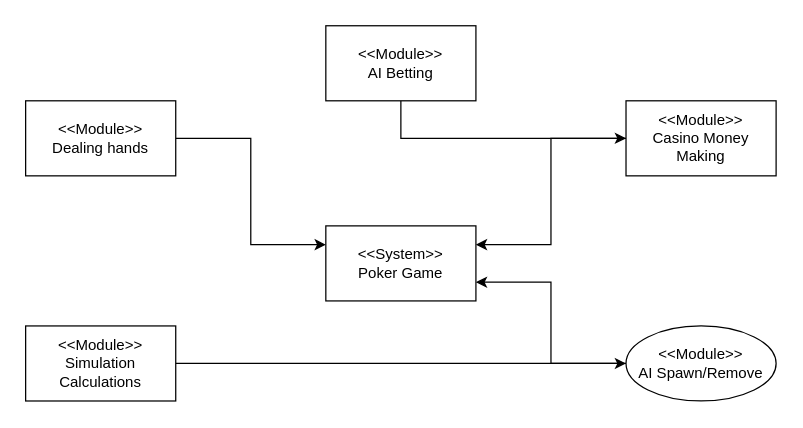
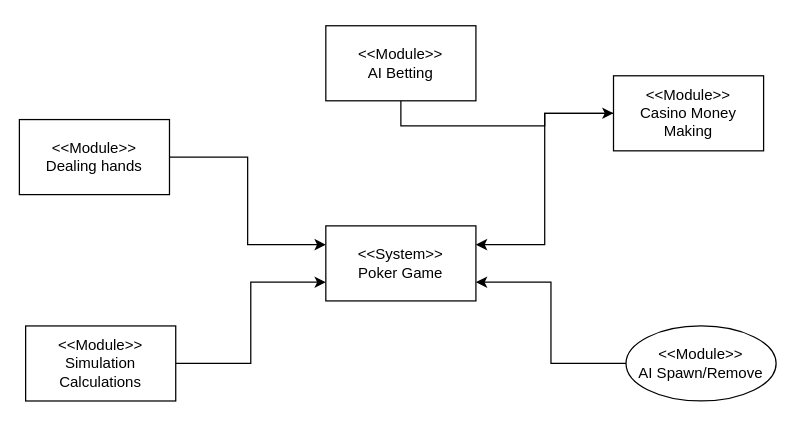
- <mxCell id="4" value="&amp;lt;&amp;lt;Module&amp;gt;&amp;gt;&lt;br&gt;Dealing hands" style="rounded=0;whiteSpace=wrap;html=1;" vertex="1" parent="1"><mxGeometry x="20" y="80" width="120" height="60" as="geometry" /></mxCell>
+ <mxCell id="4" value="&amp;lt;&amp;lt;Module&amp;gt;&amp;gt;&lt;br&gt;Dealing hands" style="rounded=0;whiteSpace=wrap;html=1;" vertex="1" parent="1"><mxGeometry x="15" y="95" width="120" height="60" as="geometry" /></mxCell>
- <mxCell id="8" value="&amp;lt;&amp;lt;Module&amp;gt;&amp;gt;&lt;br&gt;Casino Money Making&lt;br&gt;" style="rounded=0;whiteSpace=wrap;html=1;" vertex="1" parent="1"><mxGeometry x="500" y="80" width="120" height="60" as="geometry" /></mxCell>
+ <mxCell id="8" value="&amp;lt;&amp;lt;Module&amp;gt;&amp;gt;&lt;br&gt;Casino Money Making&lt;br&gt;" style="rounded=0;whiteSpace=wrap;html=1;" vertex="1" parent="1"><mxGeometry x="490" y="60" width="120" height="60" as="geometry" /></mxCell>
- <mxCell id="11" style="edgeStyle=orthogonalEdgeStyle;rounded=0;orthogonalLoop=1;jettySize=auto;html=1;exitX=1;exitY=0.5;exitDx=0;exitDy=0;" edge="1" parent="1" source="12" target="10"><mxGeometry relative="1" as="geometry" /></mxCell>
+ <mxCell id="11" style="edgeStyle=orthogonalEdgeStyle;rounded=0;orthogonalLoop=1;jettySize=auto;html=1;exitX=1;exitY=0.5;exitDx=0;exitDy=0;entryX=0;entryY=0.75;entryDx=0;entryDy=0;" edge="1" parent="1" source="12" target="2"><mxGeometry relative="1" as="geometry" /></mxCell>
